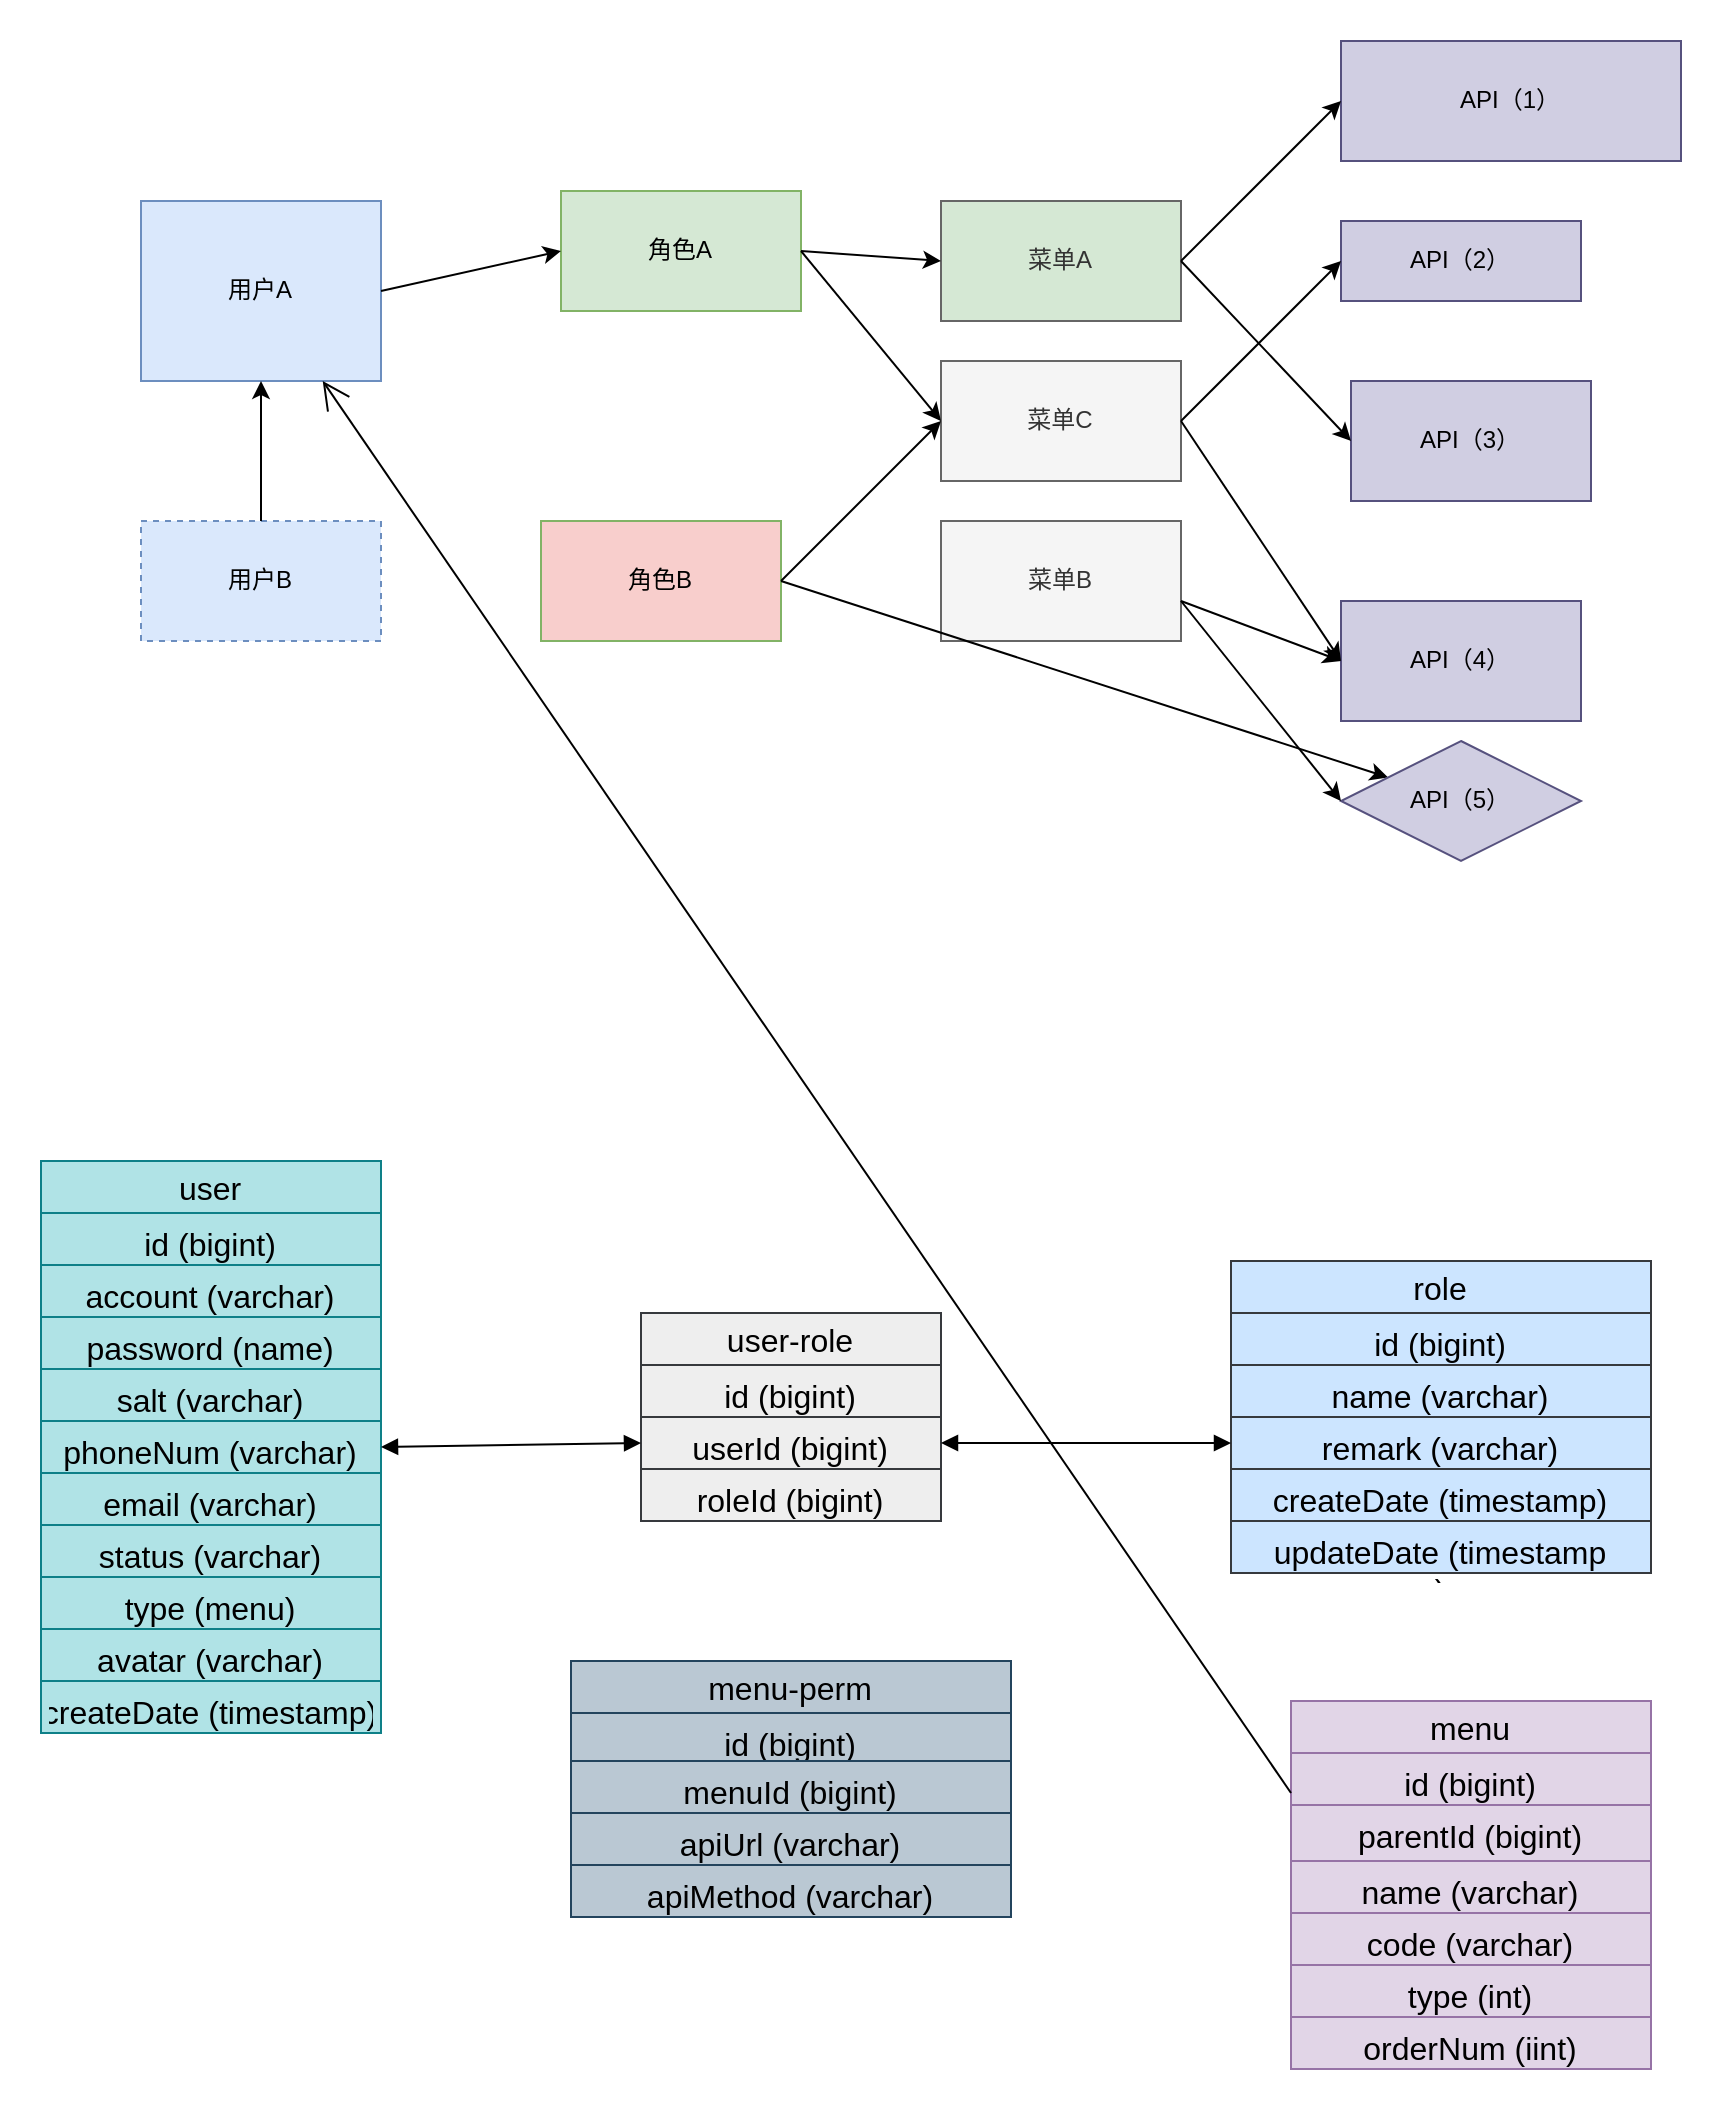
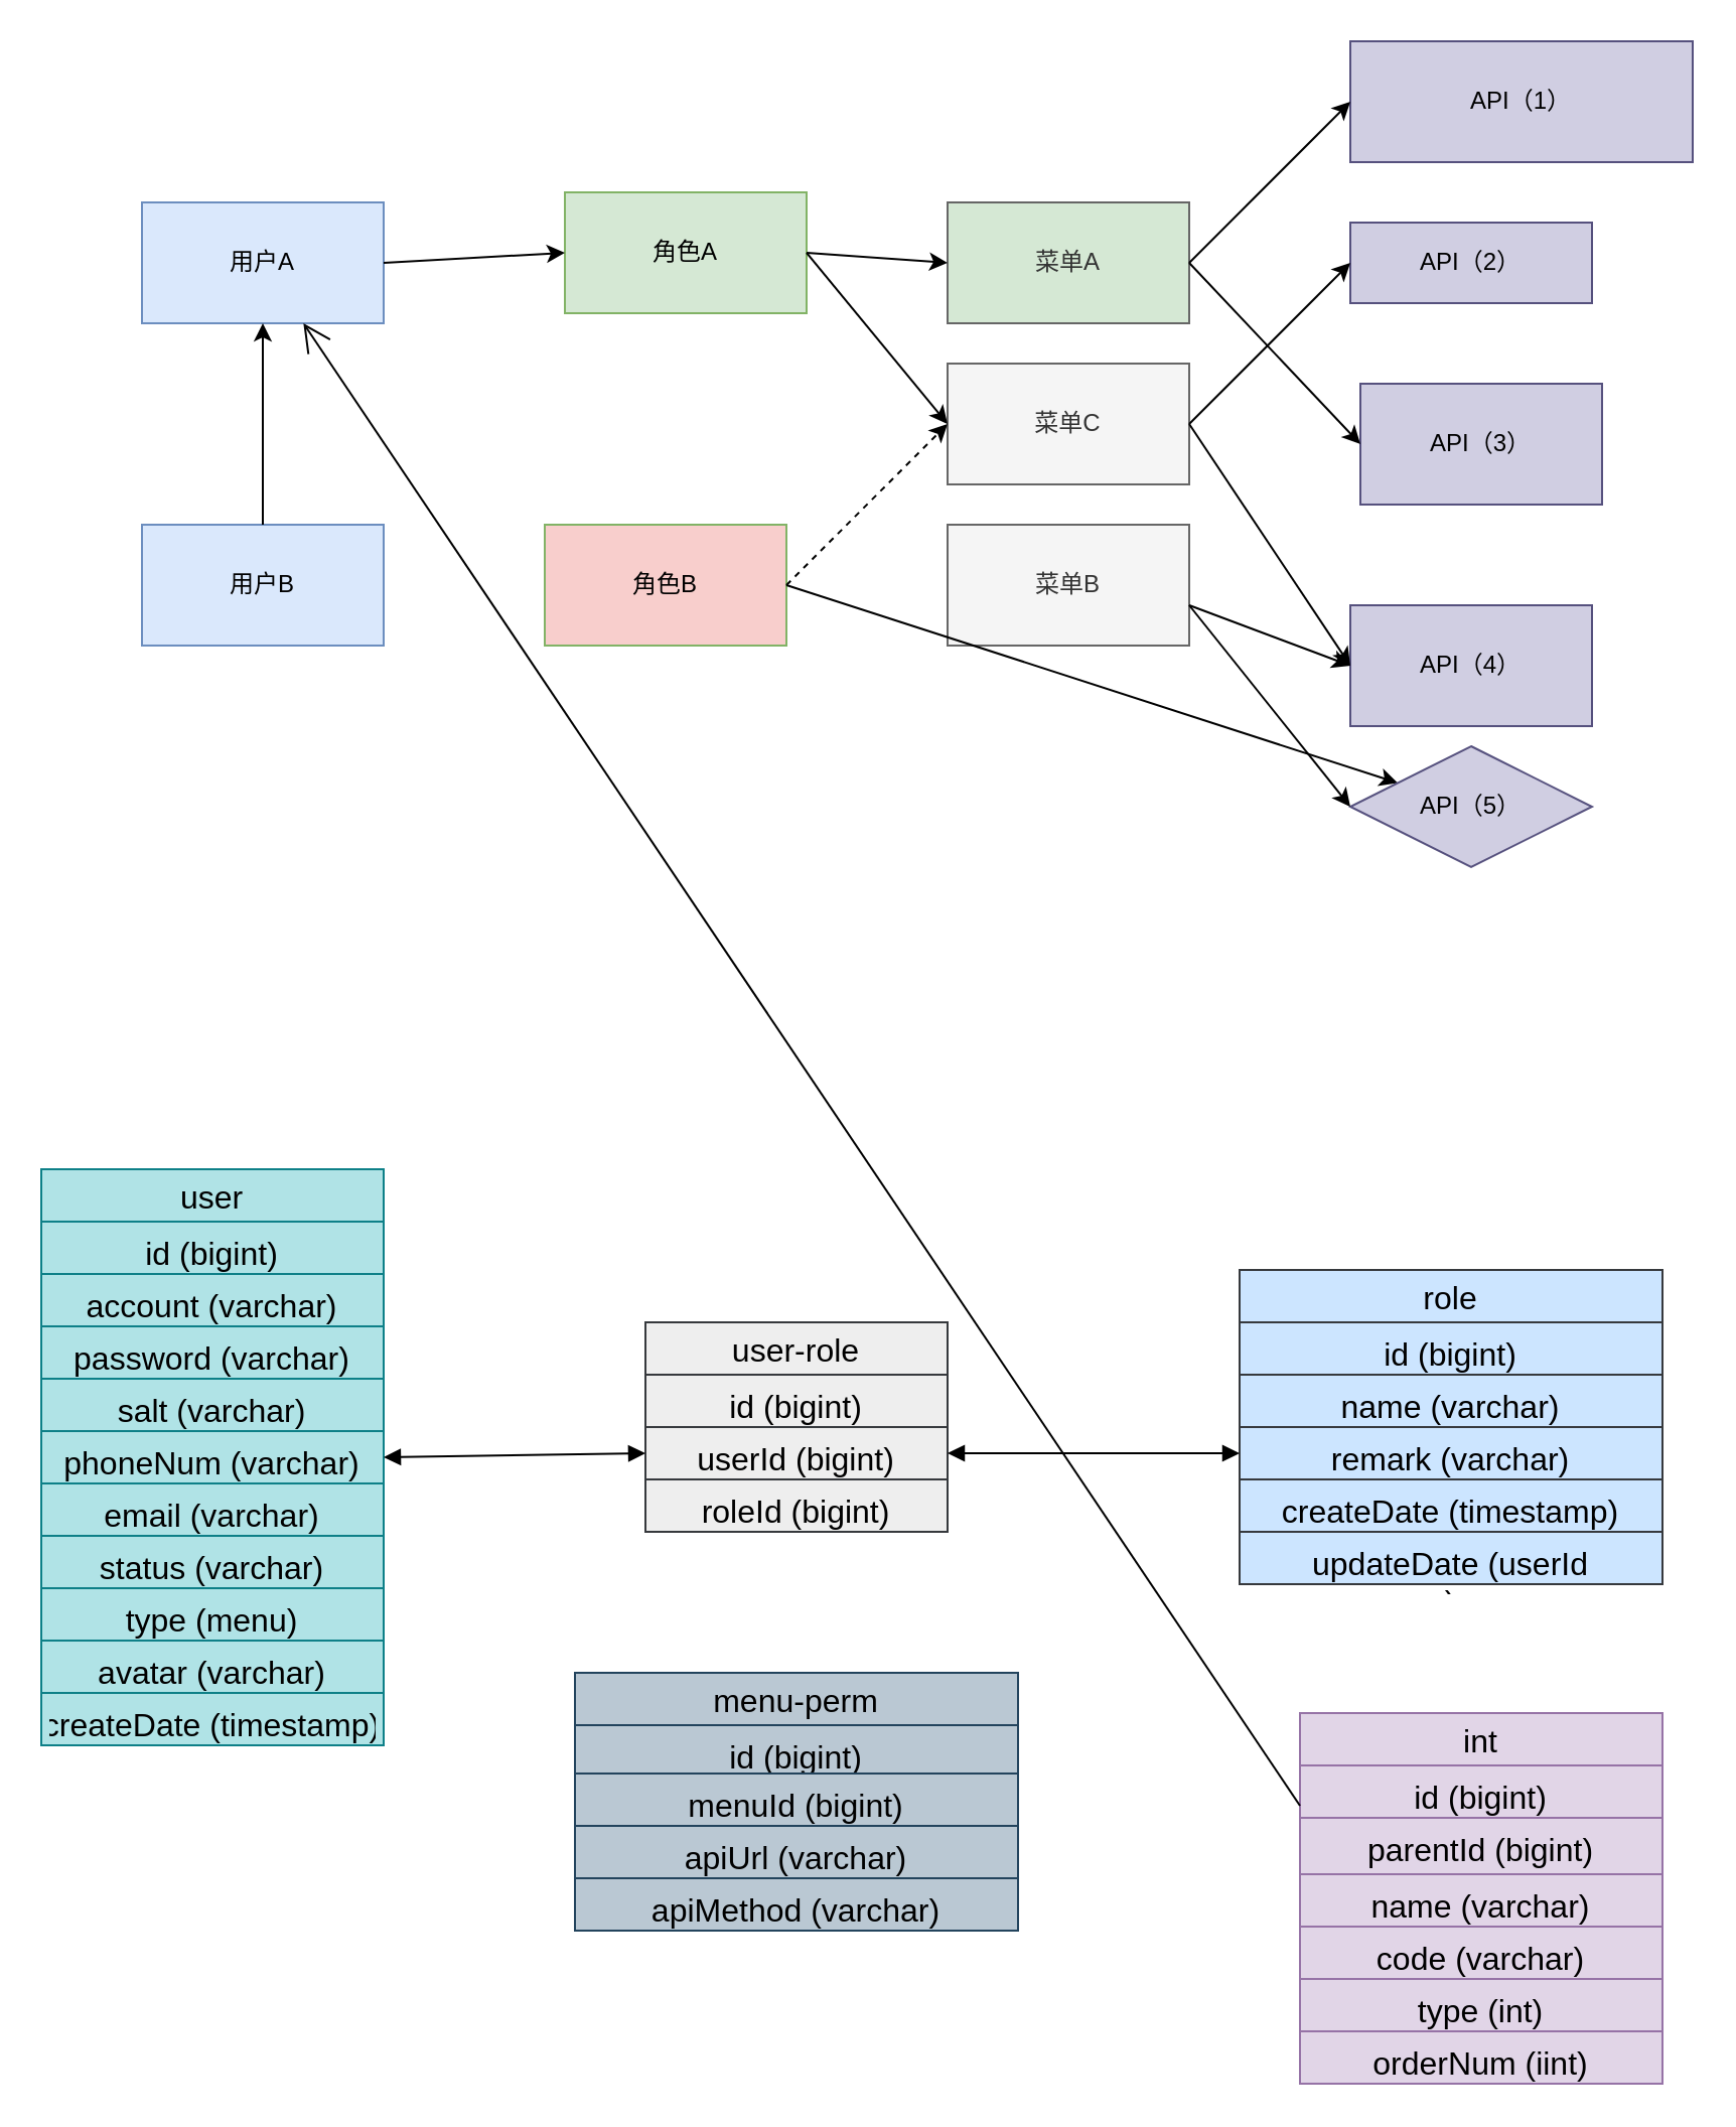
- <mxCell id="2" value="用户A" style="rounded=0;whiteSpace=wrap;html=1;fillColor=#dae8fc;strokeColor=#6c8ebf;" parent="1" vertex="1"><mxGeometry x="70" y="100" width="120" height="90" as="geometry" /></mxCell>
+ <mxCell id="2" value="用户A" style="rounded=0;whiteSpace=wrap;html=1;fillColor=#dae8fc;strokeColor=#6c8ebf;" parent="1" vertex="1"><mxGeometry x="70" y="100" width="120" height="60" as="geometry" /></mxCell>
- <mxCell id="13" value="" style="endArrow=classic;html=1;entryX=0;entryY=0.5;entryDx=0;entryDy=0;exitX=1;exitY=0.5;exitDx=0;exitDy=0;" parent="1" source="5" target="12" edge="1"><mxGeometry width="50" height="50" relative="1" as="geometry"><mxPoint x="410" y="350" as="sourcePoint" /><mxPoint x="460" y="300" as="targetPoint" /><Array as="points" /></mxGeometry></mxCell>
+ <mxCell id="13" value="" style="endArrow=classic;html=1;entryX=0;entryY=0.5;entryDx=0;entryDy=0;exitX=1;exitY=0.5;exitDx=0;exitDy=0;dashed=1;" parent="1" source="5" target="12" edge="1"><mxGeometry width="50" height="50" relative="1" as="geometry"><mxPoint x="410" y="350" as="sourcePoint" /><mxPoint x="460" y="300" as="targetPoint" /><Array as="points" /></mxGeometry></mxCell>
- <mxCell id="3" value="用户B" style="rounded=0;whiteSpace=wrap;html=1;fillColor=#dae8fc;strokeColor=#6c8ebf;dashed=1;" parent="1" vertex="1"><mxGeometry x="70" y="260" width="120" height="60" as="geometry" /></mxCell>
+ <mxCell id="3" value="用户B" style="rounded=0;whiteSpace=wrap;html=1;fillColor=#dae8fc;strokeColor=#6c8ebf;" parent="1" vertex="1"><mxGeometry x="70" y="260" width="120" height="60" as="geometry" /></mxCell>
- <mxCell id="29" value="password (name)" style="text;strokeColor=#0e8088;fillColor=#b0e3e6;align=center;verticalAlign=top;spacingLeft=4;spacingRight=4;overflow=hidden;rotatable=0;points=[[0,0.5],[1,0.5]];portConstraint=eastwest;fontSize=16;" parent="26" vertex="1"><mxGeometry y="78" width="170" height="26" as="geometry" /></mxCell>
+ <mxCell id="29" value="password (varchar)" style="text;strokeColor=#0e8088;fillColor=#b0e3e6;align=center;verticalAlign=top;spacingLeft=4;spacingRight=4;overflow=hidden;rotatable=0;points=[[0,0.5],[1,0.5]];portConstraint=eastwest;fontSize=16;" parent="26" vertex="1"><mxGeometry y="78" width="170" height="26" as="geometry" /></mxCell>
- <mxCell id="42" value="updateDate (timestamp&#10;)" style="text;strokeColor=#36393d;fillColor=#cce5ff;align=center;verticalAlign=top;spacingLeft=4;spacingRight=4;overflow=hidden;rotatable=0;points=[[0,0.5],[1,0.5]];portConstraint=eastwest;fontSize=16;" parent="37" vertex="1"><mxGeometry y="130" width="210" height="26" as="geometry" /></mxCell>
+ <mxCell id="42" value="updateDate (userId&#10;)" style="text;strokeColor=#36393d;fillColor=#cce5ff;align=center;verticalAlign=top;spacingLeft=4;spacingRight=4;overflow=hidden;rotatable=0;points=[[0,0.5],[1,0.5]];portConstraint=eastwest;fontSize=16;" parent="37" vertex="1"><mxGeometry y="130" width="210" height="26" as="geometry" /></mxCell>
- <mxCell id="43" value="menu" style="swimlane;fontStyle=0;childLayout=stackLayout;horizontal=1;startSize=26;fillColor=#e1d5e7;horizontalStack=0;resizeParent=1;resizeParentMax=0;resizeLast=0;collapsible=1;marginBottom=0;strokeColor=#9673a6;align=center;fontSize=16;" parent="1" vertex="1"><mxGeometry x="645" y="850" width="180" height="184" as="geometry" /></mxCell>
+ <mxCell id="43" value="int" style="swimlane;fontStyle=0;childLayout=stackLayout;horizontal=1;startSize=26;fillColor=#e1d5e7;horizontalStack=0;resizeParent=1;resizeParentMax=0;resizeLast=0;collapsible=1;marginBottom=0;strokeColor=#9673a6;align=center;fontSize=16;" parent="1" vertex="1"><mxGeometry x="645" y="850" width="180" height="184" as="geometry" /></mxCell>
